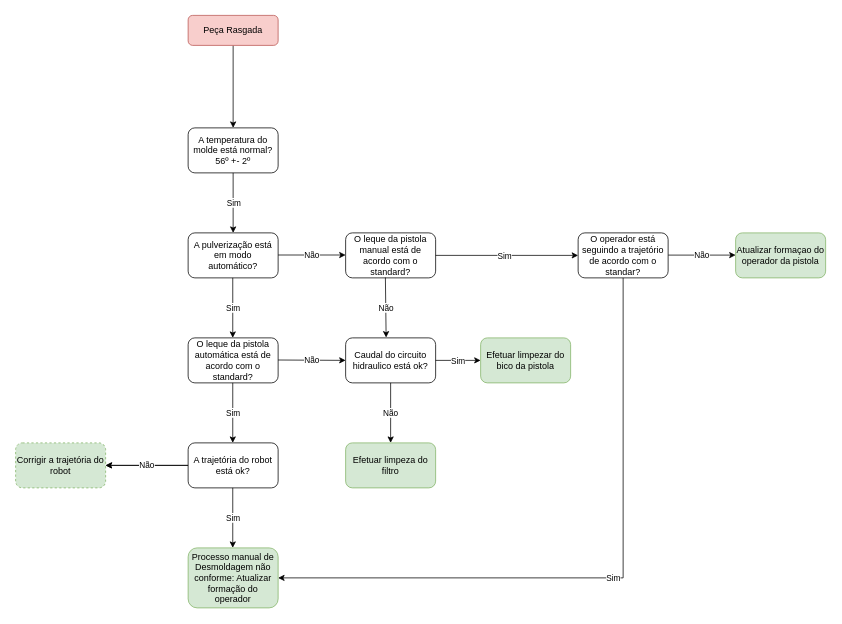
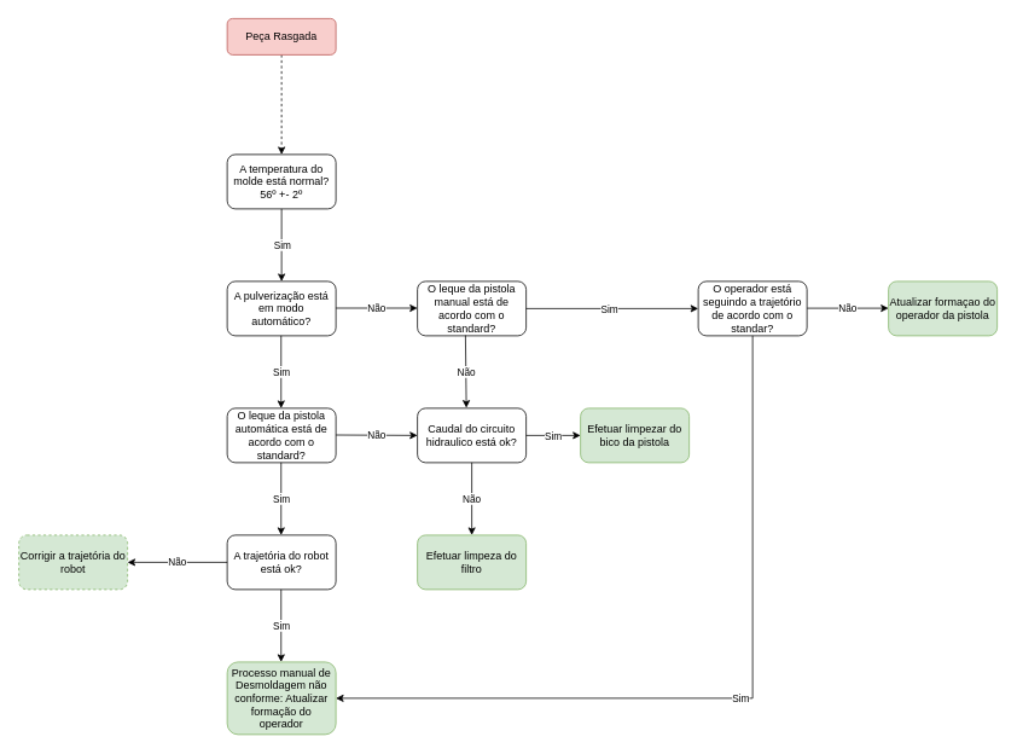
- <mxCell id="2" style="edgeStyle=orthogonalEdgeStyle;rounded=0;orthogonalLoop=1;jettySize=auto;html=1;exitX=0.5;exitY=1;exitDx=0;exitDy=0;entryX=0.5;entryY=0;entryDx=0;entryDy=0;" parent="1" source="3" target="4" edge="1"><mxGeometry relative="1" as="geometry" /></mxCell>
+ <mxCell id="2" style="edgeStyle=orthogonalEdgeStyle;rounded=0;orthogonalLoop=1;jettySize=auto;html=1;exitX=0.5;exitY=1;exitDx=0;exitDy=0;entryX=0.5;entryY=0;entryDx=0;entryDy=0;dashed=1;" parent="1" source="3" target="4" edge="1"><mxGeometry relative="1" as="geometry" /></mxCell>
- <mxCell id="15" value="" style="edgeStyle=orthogonalEdgeStyle;rounded=0;orthogonalLoop=1;jettySize=auto;html=1;" parent="1" source="16" target="27" edge="1"><mxGeometry relative="1" as="geometry" /></mxCell>
